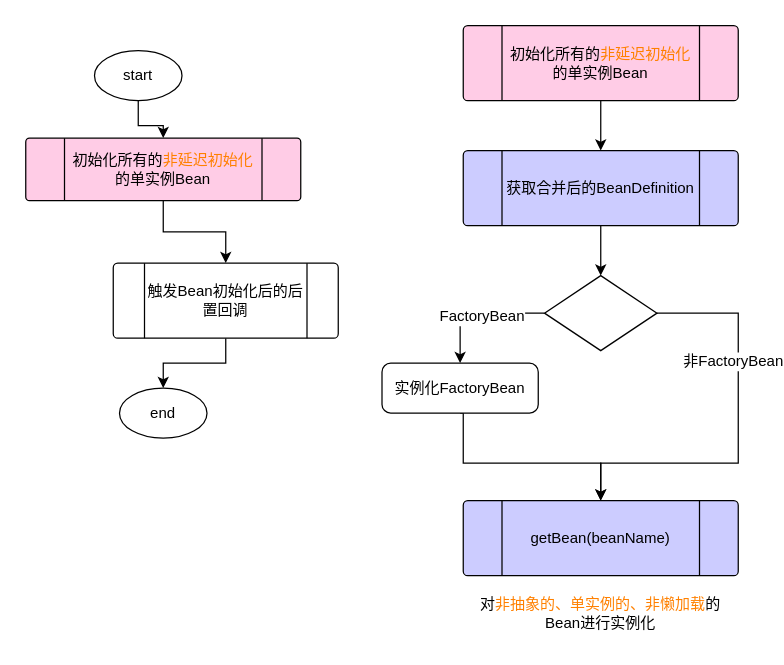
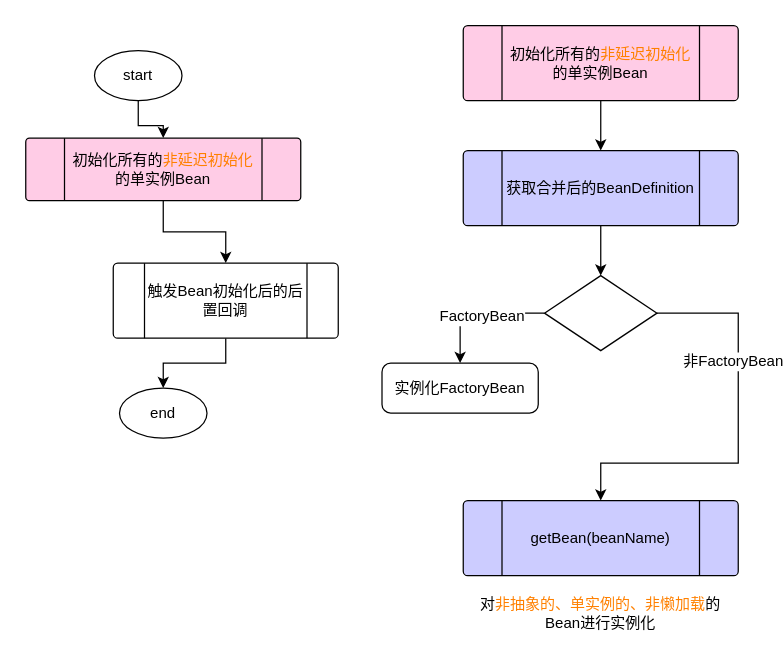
- <mxCell id="20" style="edgeStyle=orthogonalEdgeStyle;rounded=0;orthogonalLoop=1;jettySize=auto;html=1;exitX=0.5;exitY=1;exitDx=0;exitDy=0;entryX=0.5;entryY=0;entryDx=0;entryDy=0;fontSize=12;" parent="1" source="21" target="13" edge="1"><mxGeometry relative="1" as="geometry"><Array as="points"><mxPoint x="370" y="370" /><mxPoint x="480" y="370" /></Array></mxGeometry></mxCell>
